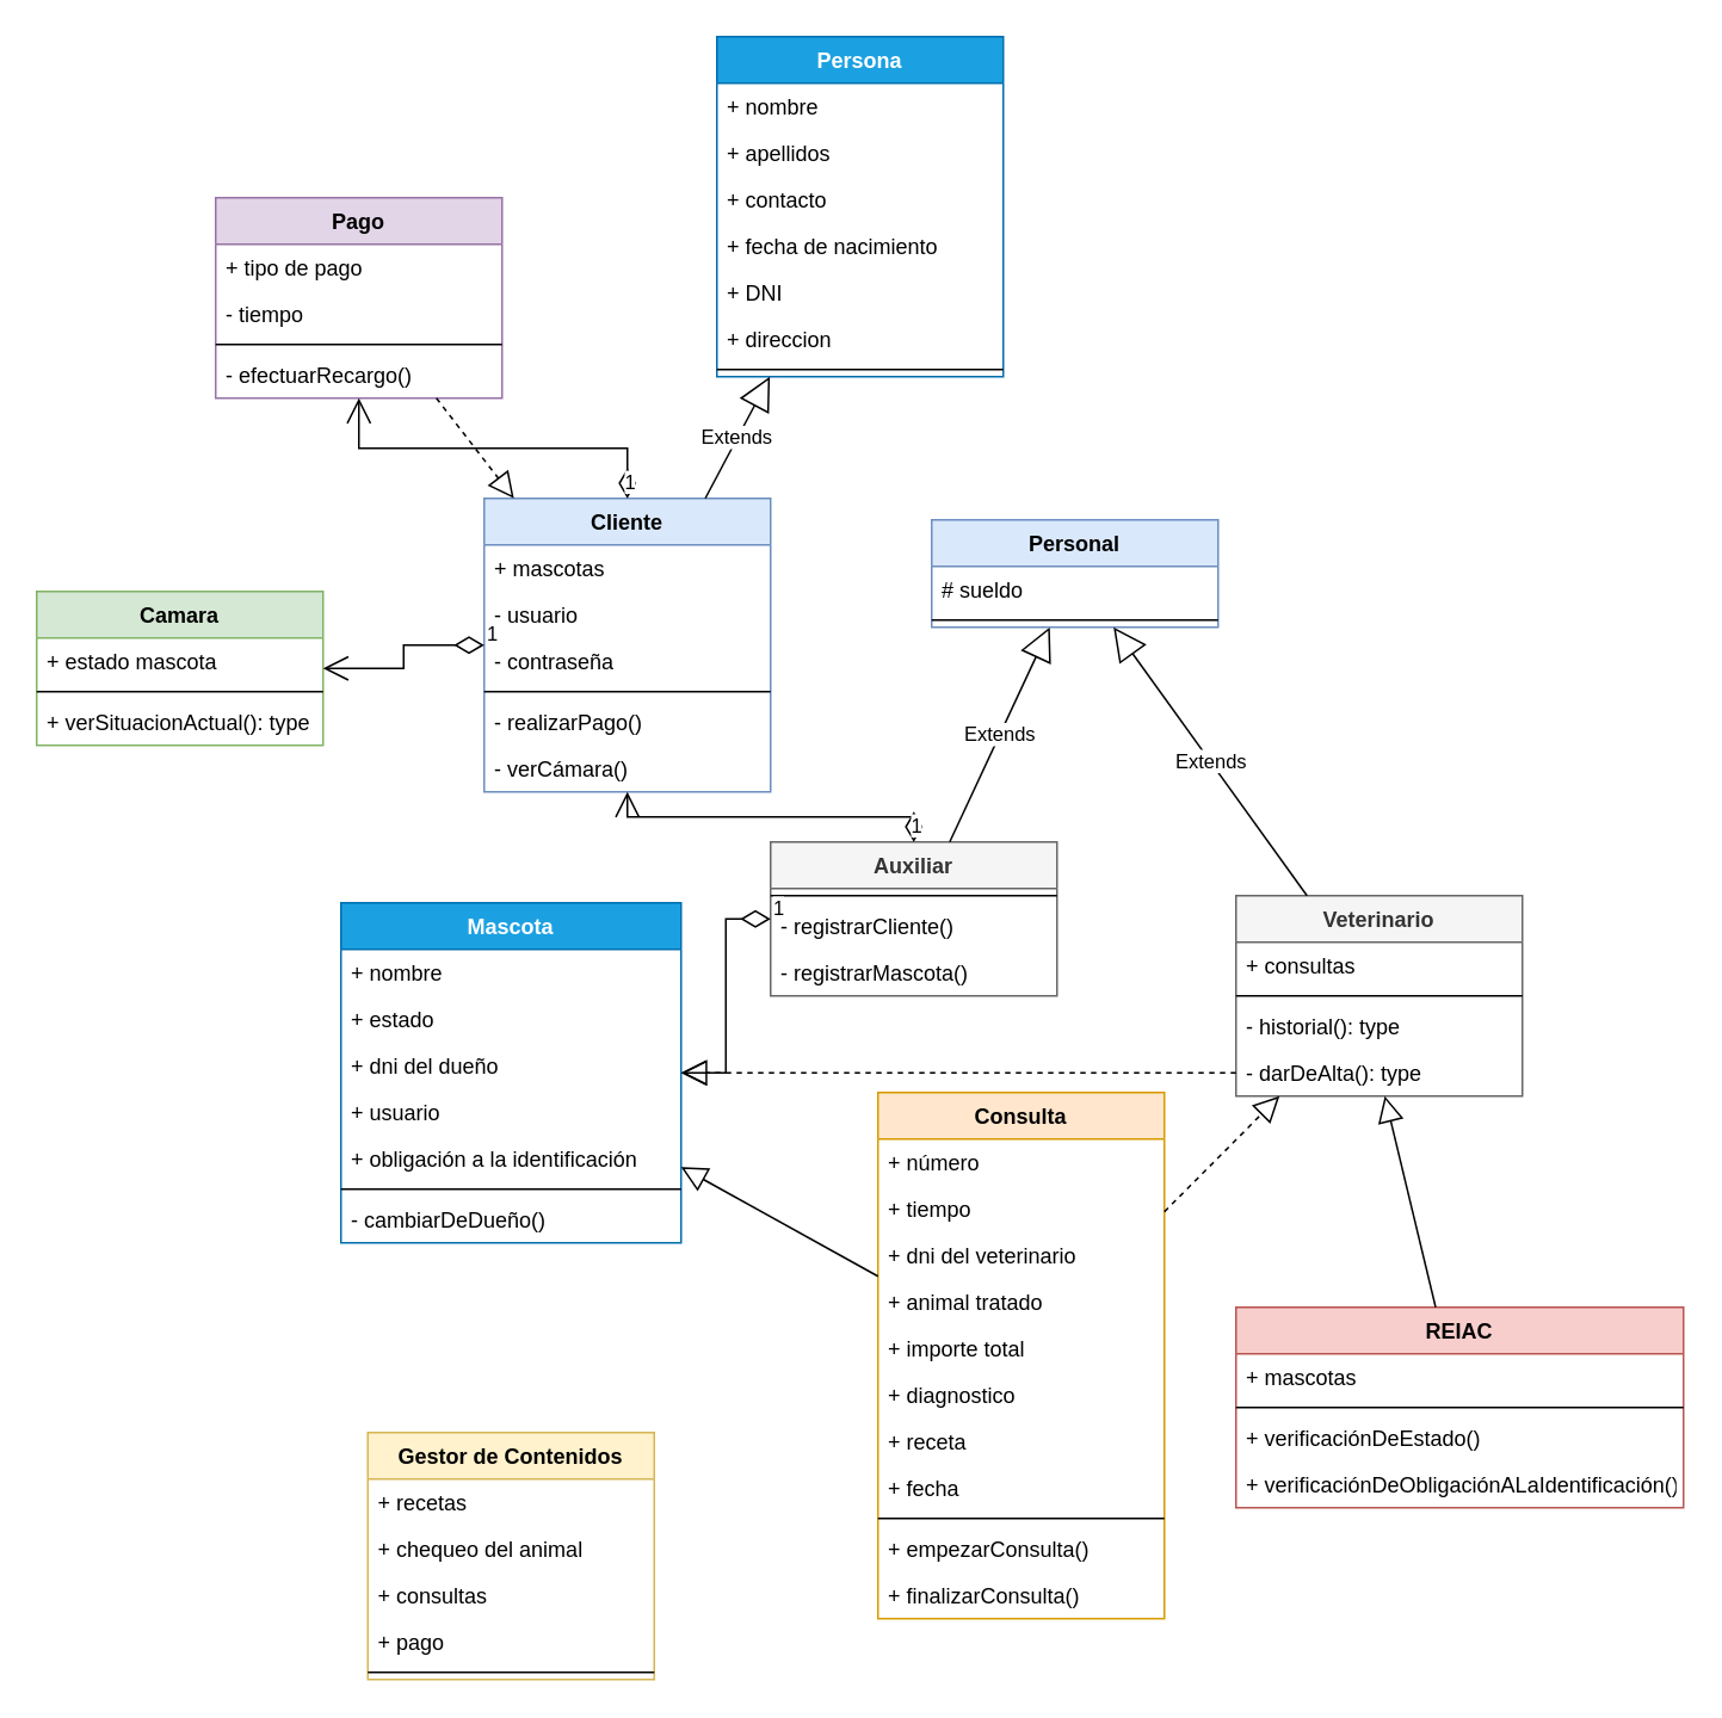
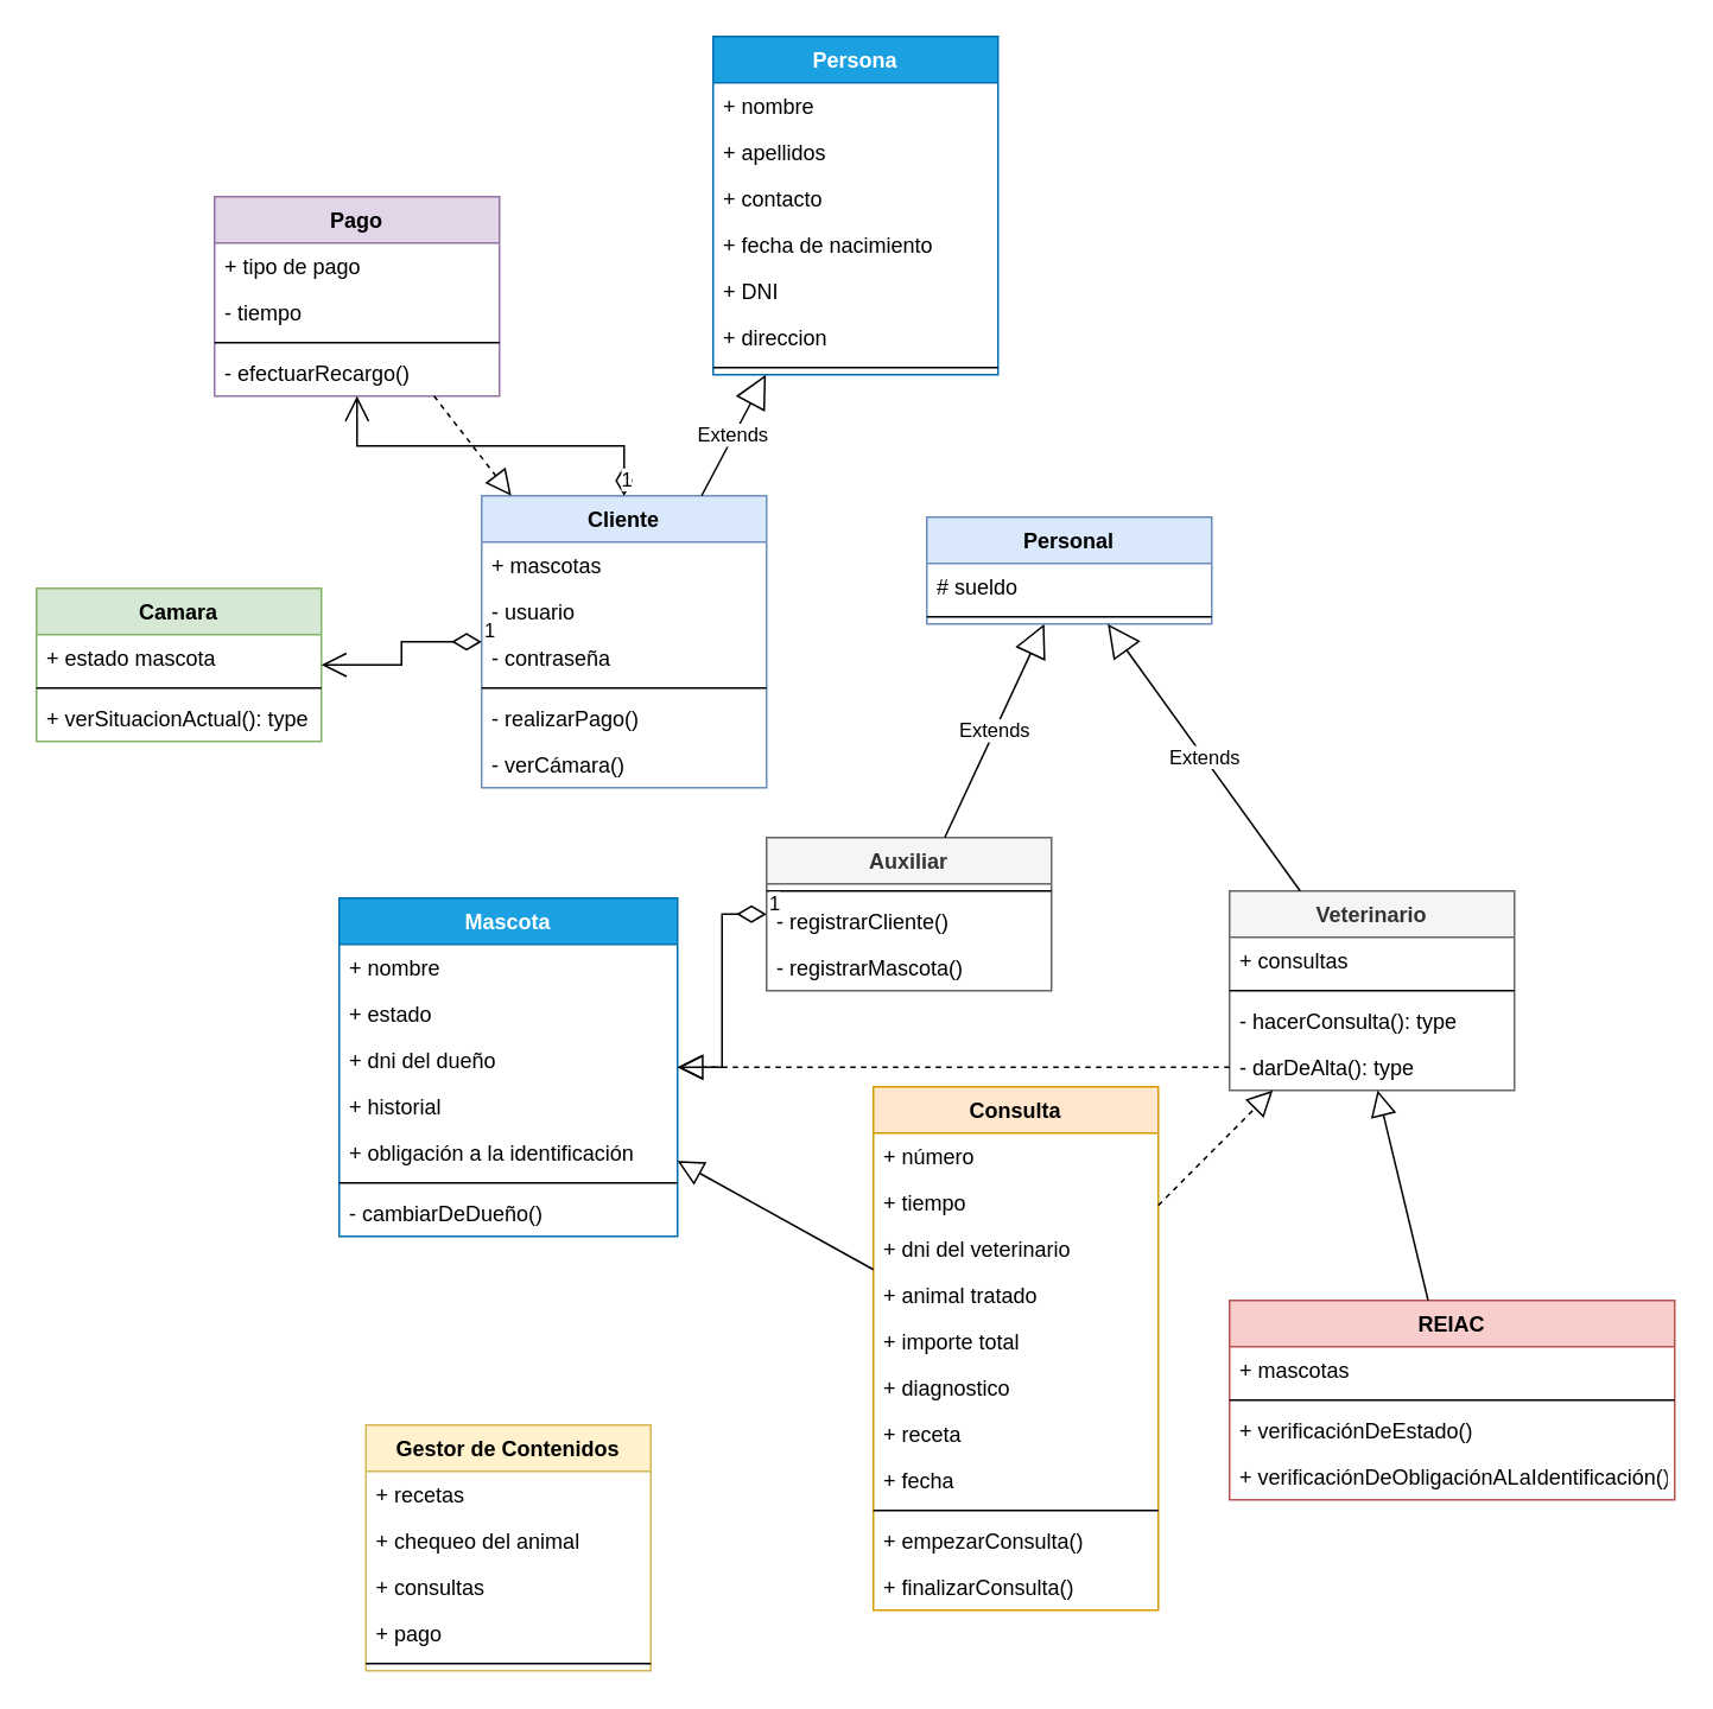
- <mxCell id="75" value="1" style="endArrow=open;html=1;endSize=12;startArrow=diamondThin;startSize=14;startFill=0;edgeStyle=orthogonalEdgeStyle;align=left;verticalAlign=bottom;rounded=0;" parent="1" source="36" target="28" edge="1"><mxGeometry x="-1" y="3" relative="1" as="geometry"><mxPoint x="530" y="530" as="sourcePoint" /><mxPoint x="690" y="530" as="targetPoint" /></mxGeometry></mxCell>
- <mxCell id="18" value="- historial(): type" style="text;strokeColor=none;fillColor=none;align=left;verticalAlign=top;spacingLeft=4;spacingRight=4;overflow=hidden;rotatable=0;points=[[0,0.5],[1,0.5]];portConstraint=eastwest;" parent="15" vertex="1"><mxGeometry y="60" width="160" height="26" as="geometry" /></mxCell>
+ <mxCell id="18" value="- hacerConsulta(): type" style="text;strokeColor=none;fillColor=none;align=left;verticalAlign=top;spacingLeft=4;spacingRight=4;overflow=hidden;rotatable=0;points=[[0,0.5],[1,0.5]];portConstraint=eastwest;" parent="15" vertex="1"><mxGeometry y="60" width="160" height="26" as="geometry" /></mxCell>
- <mxCell id="6" value="+ usuario" style="text;strokeColor=none;fillColor=none;align=left;verticalAlign=top;spacingLeft=4;spacingRight=4;overflow=hidden;rotatable=0;points=[[0,0.5],[1,0.5]];portConstraint=eastwest;" parent="2" vertex="1"><mxGeometry y="104" width="190" height="26" as="geometry" /></mxCell>
+ <mxCell id="6" value="+ historial" style="text;strokeColor=none;fillColor=none;align=left;verticalAlign=top;spacingLeft=4;spacingRight=4;overflow=hidden;rotatable=0;points=[[0,0.5],[1,0.5]];portConstraint=eastwest;" parent="2" vertex="1"><mxGeometry y="104" width="190" height="26" as="geometry" /></mxCell>
